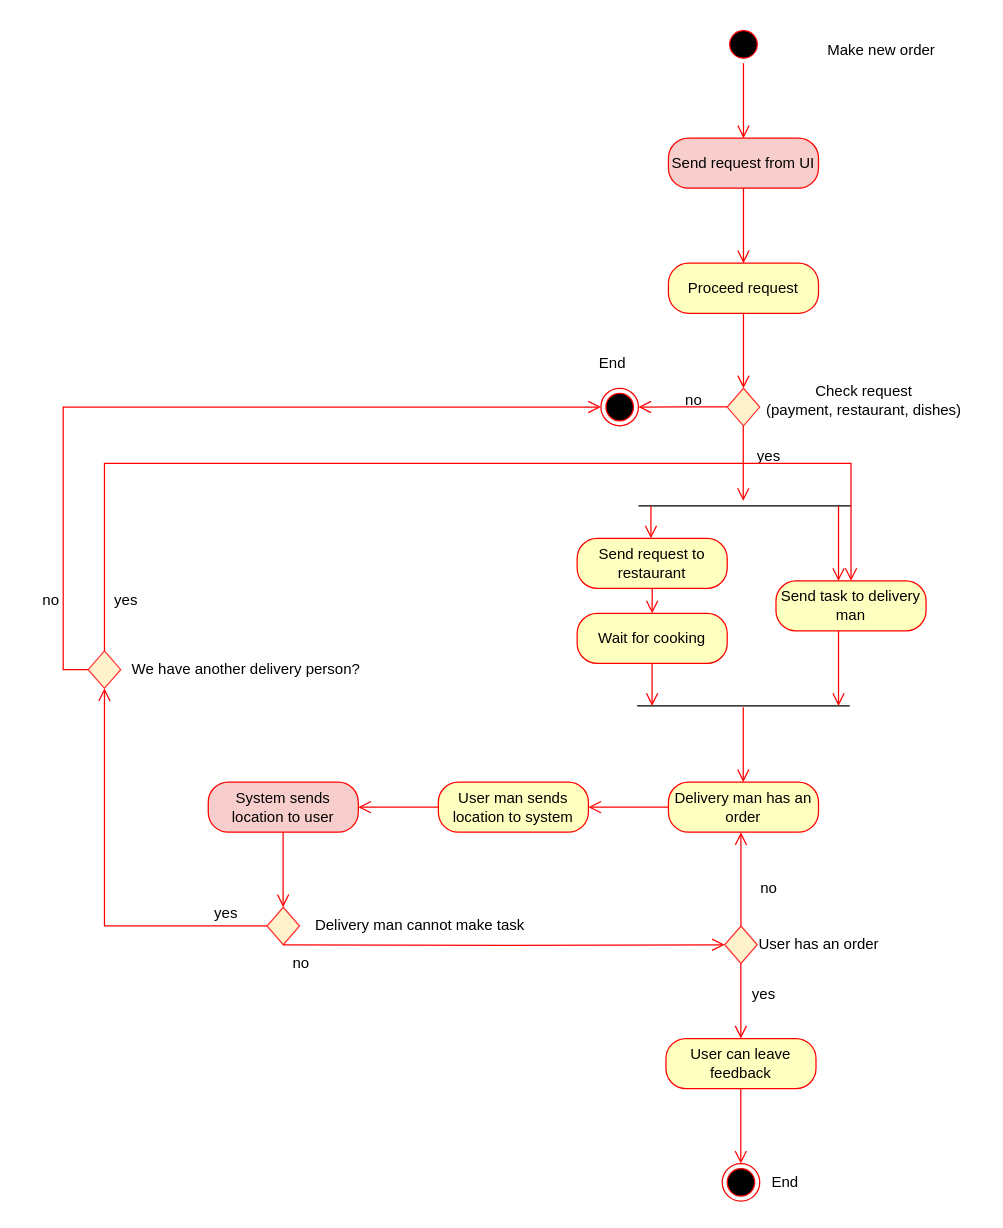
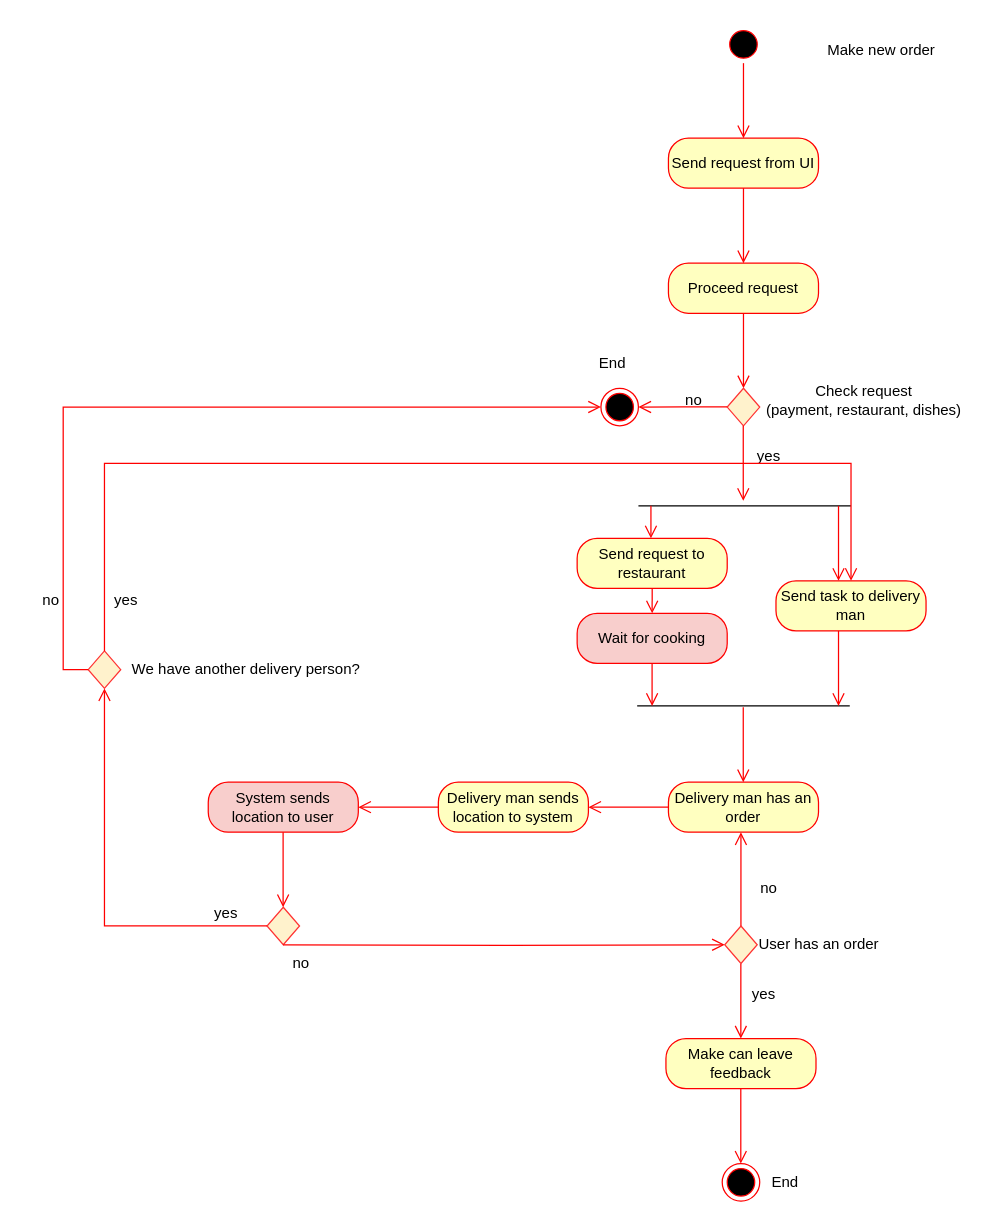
- <mxCell id="5" value="Send request from UI" style="rounded=1;whiteSpace=wrap;html=1;arcSize=40;fontColor=#000000;fillColor=#f8cecc;strokeColor=#ff0000;" parent="1" vertex="1"><mxGeometry x="534" y="110" width="120" height="40" as="geometry" /></mxCell>
+ <mxCell id="5" value="Send request from UI" style="rounded=1;whiteSpace=wrap;html=1;arcSize=40;fontColor=#000000;fillColor=#ffffc0;strokeColor=#ff0000;" parent="1" vertex="1"><mxGeometry x="534" y="110" width="120" height="40" as="geometry" /></mxCell>
- <mxCell id="35" value="Wait for cooking" style="rounded=1;whiteSpace=wrap;html=1;arcSize=40;fontColor=#000000;fillColor=#ffffc0;strokeColor=#ff0000;" parent="1" vertex="1"><mxGeometry x="461" y="490" width="120" height="40" as="geometry" /></mxCell>
+ <mxCell id="35" value="Wait for cooking" style="rounded=1;whiteSpace=wrap;html=1;arcSize=40;fontColor=#000000;fillColor=#f8cecc;strokeColor=#ff0000;" parent="1" vertex="1"><mxGeometry x="461" y="490" width="120" height="40" as="geometry" /></mxCell>
- <mxCell id="31" value="User man sends location to system" style="rounded=1;whiteSpace=wrap;html=1;arcSize=40;fontColor=#000000;fillColor=#ffffc0;strokeColor=#ff0000;" parent="1" vertex="1"><mxGeometry x="350" y="625" width="120" height="40" as="geometry" /></mxCell>
+ <mxCell id="31" value="Delivery man sends location to system" style="rounded=1;whiteSpace=wrap;html=1;arcSize=40;fontColor=#000000;fillColor=#ffffc0;strokeColor=#ff0000;" parent="1" vertex="1"><mxGeometry x="350" y="625" width="120" height="40" as="geometry" /></mxCell>
- <mxCell id="41" value="Delivery man cannot make task" style="text;html=1;align=center;verticalAlign=middle;resizable=0;points=[];autosize=1;strokeColor=none;fillColor=none;" parent="1" vertex="1"><mxGeometry x="240" y="725" width="190" height="30" as="geometry" /></mxCell>
- <mxCell id="37" value="User can leave feedback" style="rounded=1;whiteSpace=wrap;html=1;arcSize=40;fontColor=#000000;fillColor=#ffffc0;strokeColor=#ff0000;" parent="1" vertex="1"><mxGeometry x="532" y="830" width="120" height="40" as="geometry" /></mxCell>
+ <mxCell id="37" value="Make can leave feedback" style="rounded=1;whiteSpace=wrap;html=1;arcSize=40;fontColor=#000000;fillColor=#ffffc0;strokeColor=#ff0000;" parent="1" vertex="1"><mxGeometry x="532" y="830" width="120" height="40" as="geometry" /></mxCell>
